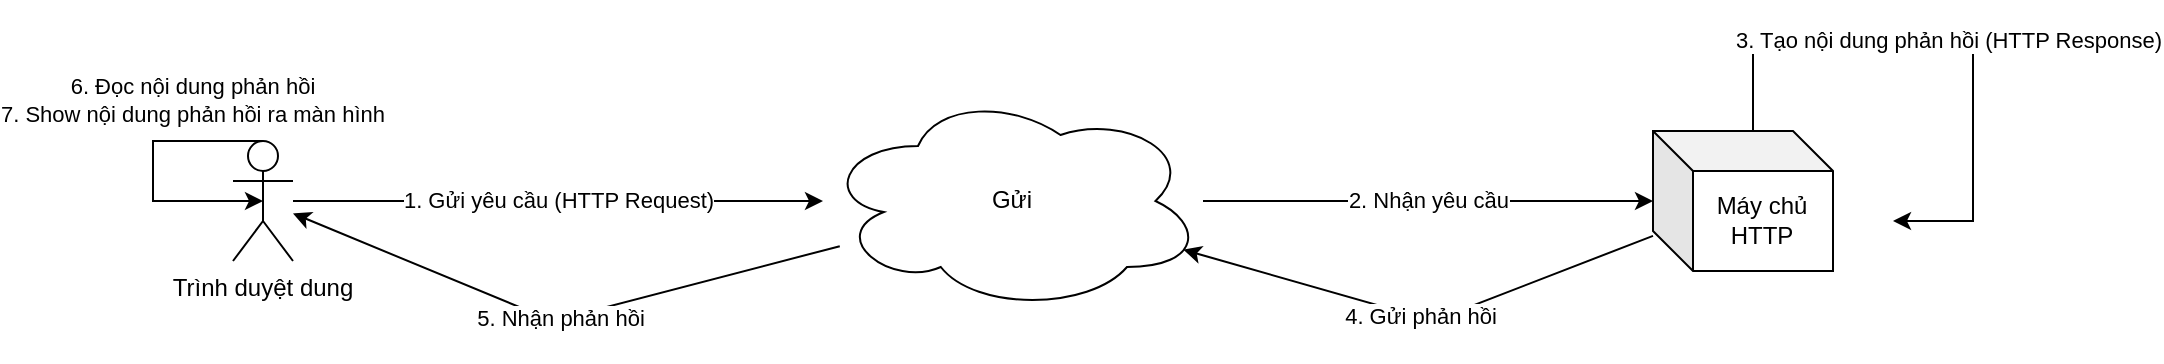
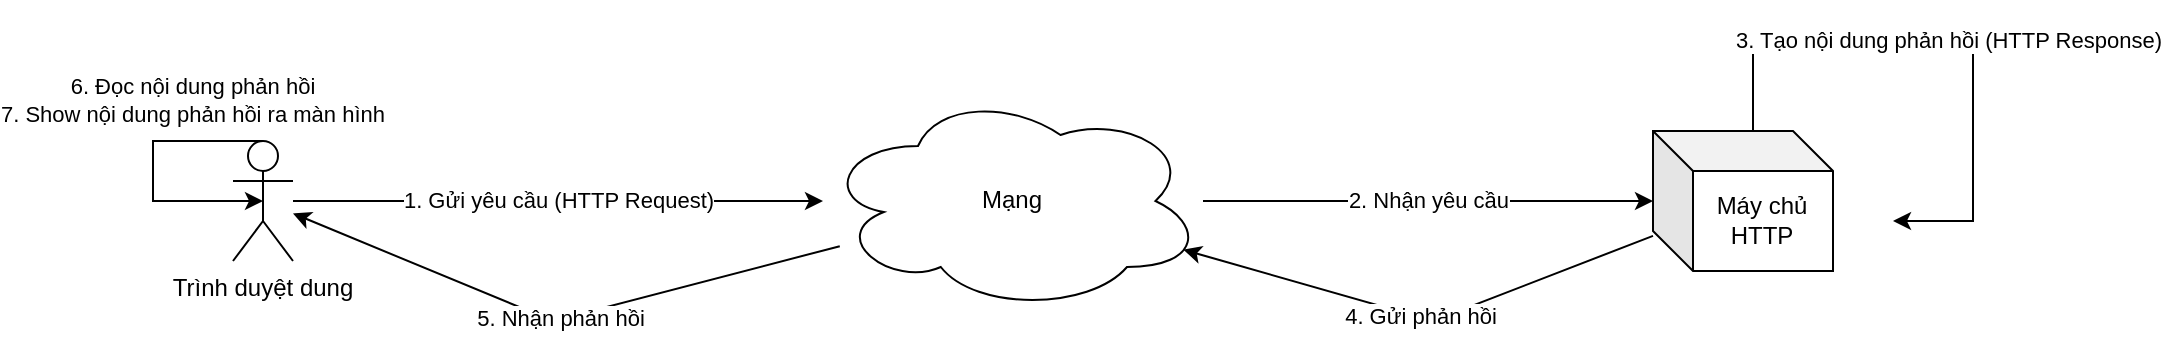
- <mxCell id="3" value="Gửi" style="ellipse;shape=cloud;whiteSpace=wrap;html=1;" vertex="1" parent="1"><mxGeometry x="355" y="45" width="190" height="110" as="geometry" /></mxCell>
+ <mxCell id="3" value="Mạng" style="ellipse;shape=cloud;whiteSpace=wrap;html=1;" vertex="1" parent="1"><mxGeometry x="355" y="45" width="190" height="110" as="geometry" /></mxCell>
